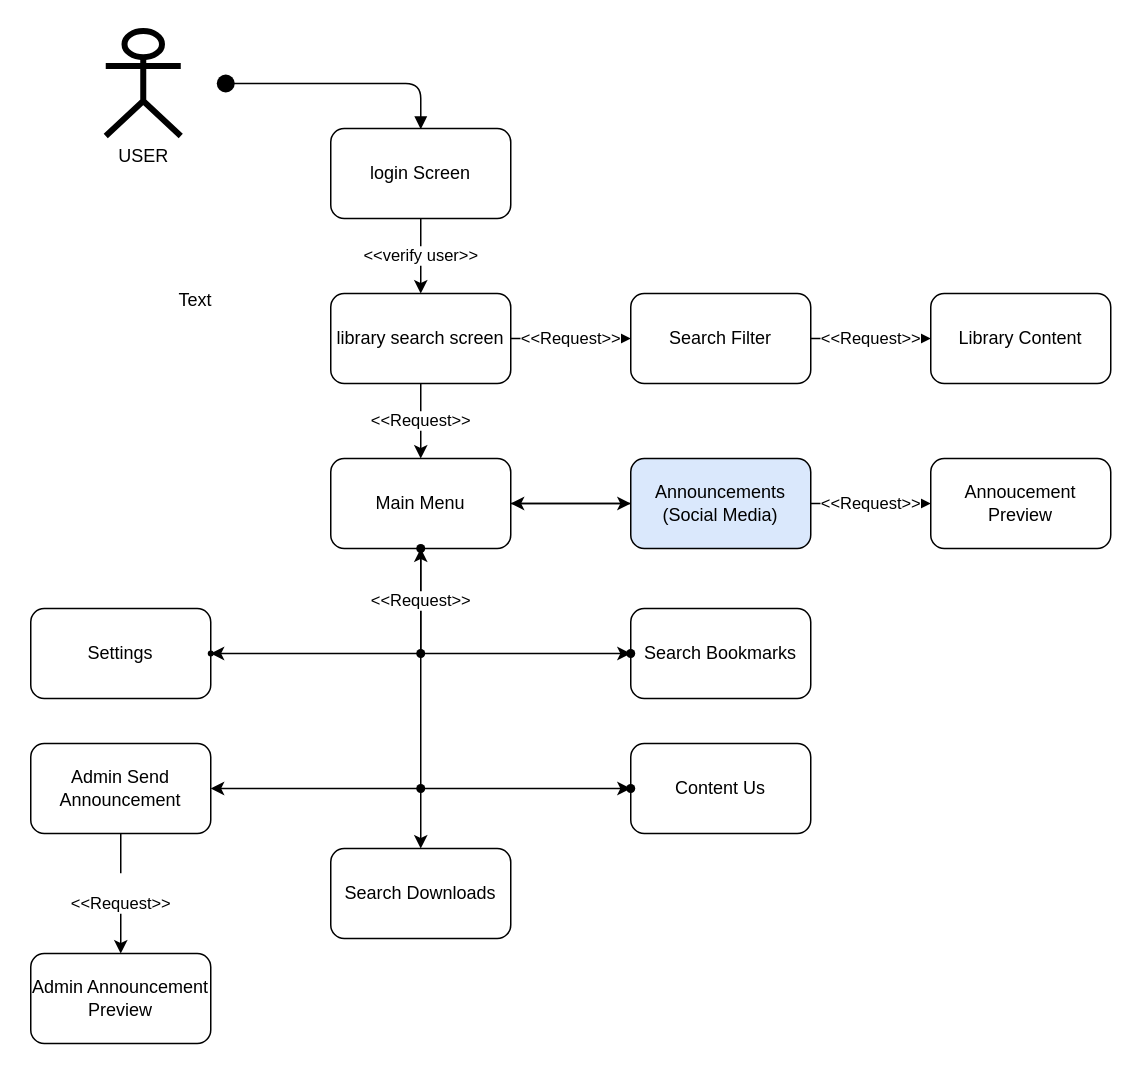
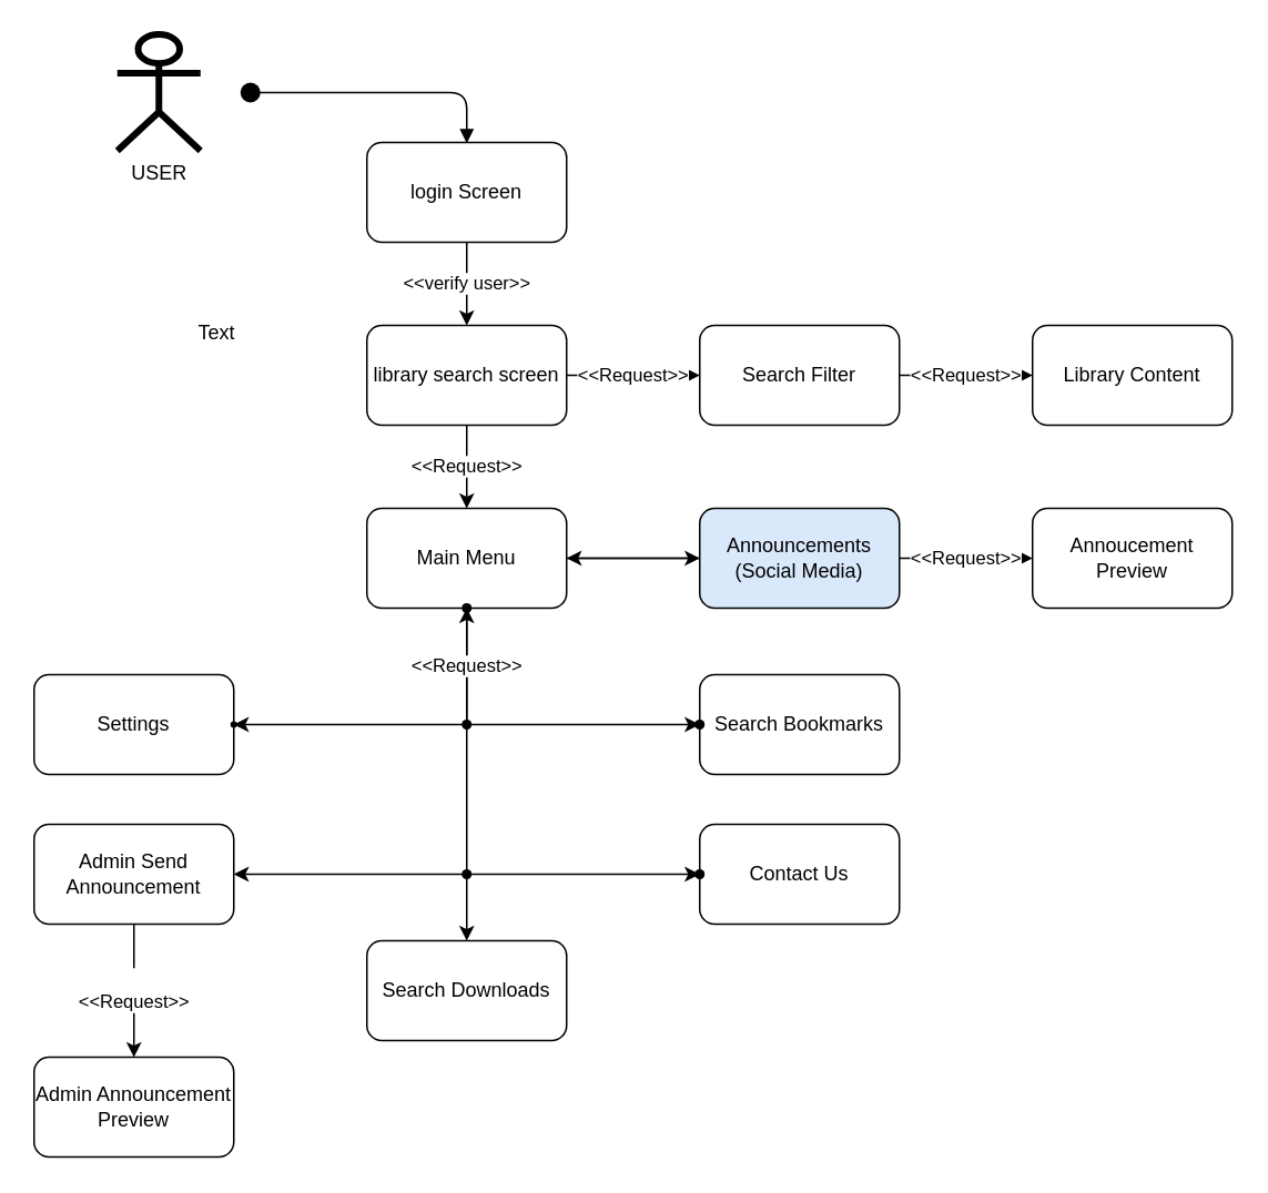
- <mxCell id="26" value="Content Us" style="rounded=1;whiteSpace=wrap;html=1;" vertex="1" parent="1"><mxGeometry x="420" y="495" width="120" height="60" as="geometry" /></mxCell>
+ <mxCell id="26" value="Contact Us" style="rounded=1;whiteSpace=wrap;html=1;" vertex="1" parent="1"><mxGeometry x="420" y="495" width="120" height="60" as="geometry" /></mxCell>
